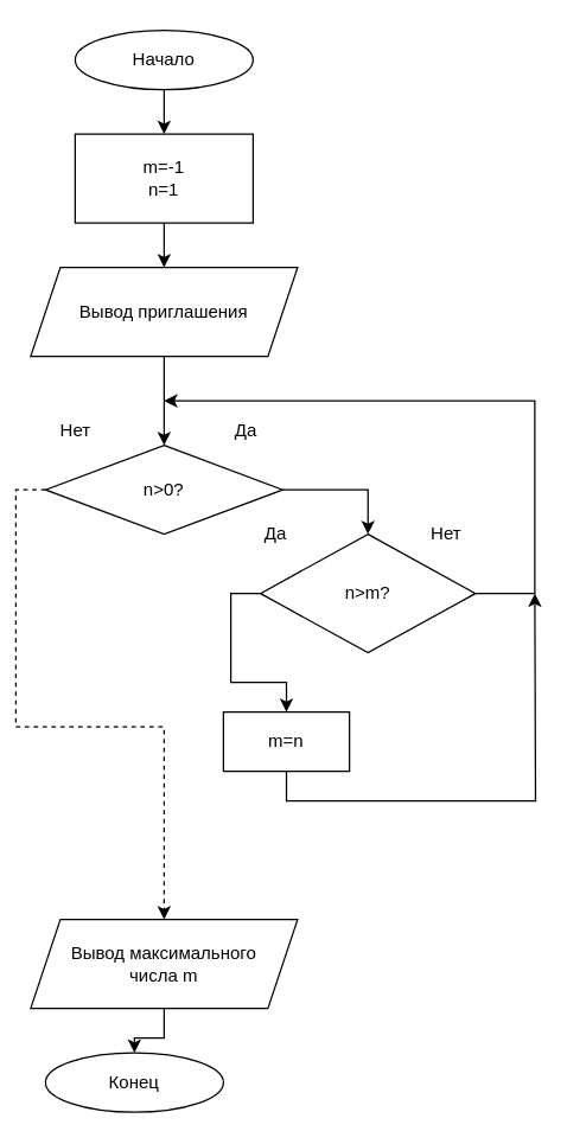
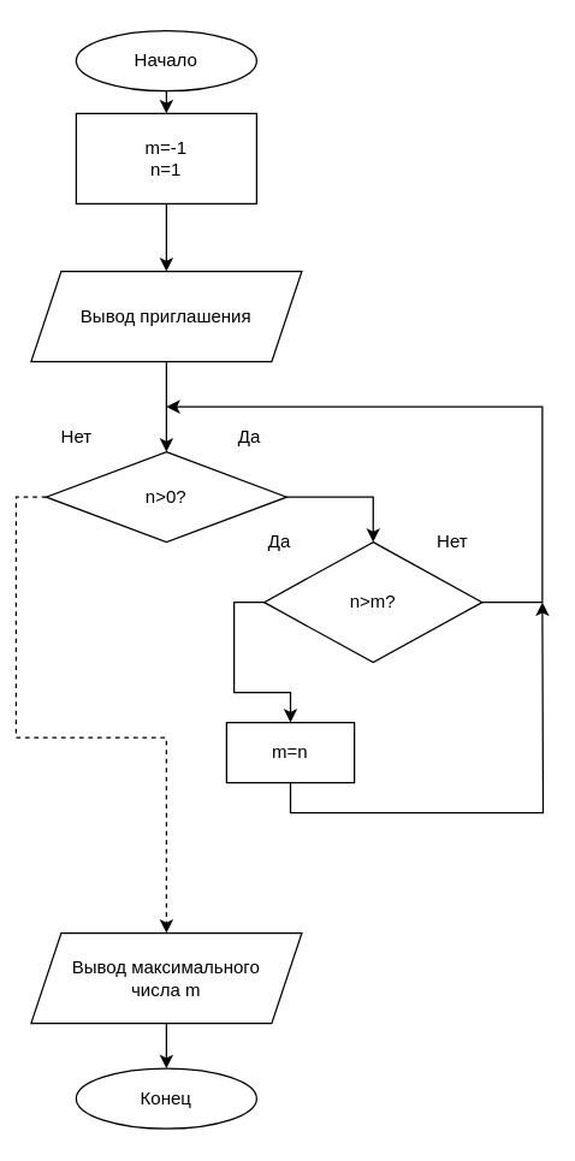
- <mxCell id="6" value="&lt;div&gt;m=-1&lt;/div&gt;&lt;div&gt;n=1&lt;/div&gt;" style="rounded=0;whiteSpace=wrap;html=1;" parent="1" vertex="1"><mxGeometry x="50" y="90" width="120" height="60" as="geometry" /></mxCell>
+ <mxCell id="6" value="&lt;div&gt;m=-1&lt;/div&gt;&lt;div&gt;n=1&lt;/div&gt;" style="rounded=0;whiteSpace=wrap;html=1;" parent="1" vertex="1"><mxGeometry x="50" y="75" width="120" height="60" as="geometry" /></mxCell>
- <mxCell id="8" value="Конец" style="ellipse;whiteSpace=wrap;html=1;" parent="1" vertex="1"><mxGeometry x="30" y="710" width="120" height="40" as="geometry" /></mxCell>
+ <mxCell id="8" value="Конец" style="ellipse;whiteSpace=wrap;html=1;" parent="1" vertex="1"><mxGeometry x="50" y="710" width="120" height="40" as="geometry" /></mxCell>
